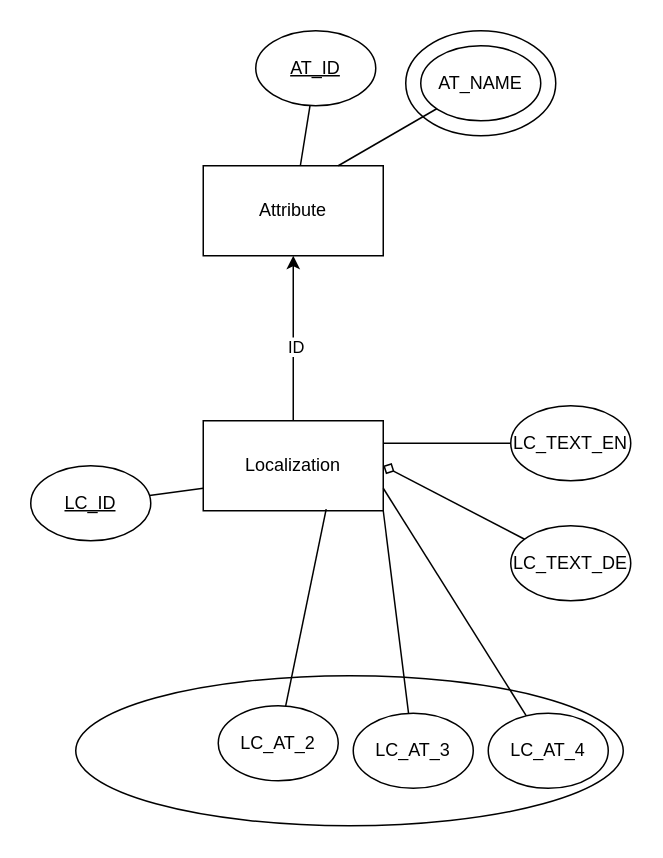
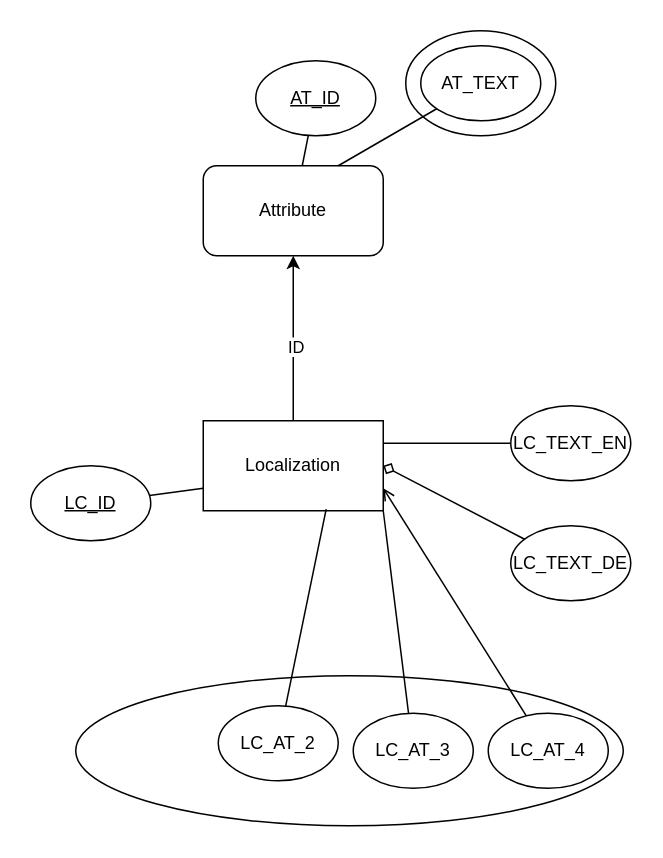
- <mxCell id="21" value="&lt;u&gt;AT_ID&lt;/u&gt;" style="ellipse;whiteSpace=wrap;html=1;" parent="1" vertex="1"><mxGeometry x="170" y="20" width="80" height="50" as="geometry" /></mxCell>
+ <mxCell id="21" value="&lt;u&gt;AT_ID&lt;/u&gt;" style="ellipse;whiteSpace=wrap;html=1;" parent="1" vertex="1"><mxGeometry x="170" y="40" width="80" height="50" as="geometry" /></mxCell>
- <mxCell id="23" value="AT_NAME" style="ellipse;whiteSpace=wrap;html=1;" parent="1" vertex="1"><mxGeometry x="280" y="30" width="80" height="50" as="geometry" /></mxCell>
+ <mxCell id="23" value="AT_TEXT" style="ellipse;whiteSpace=wrap;html=1;" parent="1" vertex="1"><mxGeometry x="280" y="30" width="80" height="50" as="geometry" /></mxCell>
- <mxCell id="4" value="Attribute" style="rounded=0;whiteSpace=wrap;html=1;" parent="1" vertex="1"><mxGeometry x="135" y="110" width="120" height="60" as="geometry" /></mxCell>
+ <mxCell id="4" value="Attribute" style="whiteSpace=wrap;html=1;rounded=1;" parent="1" vertex="1"><mxGeometry x="135" y="110" width="120" height="60" as="geometry" /></mxCell>
- <mxCell id="10" style="rounded=0;orthogonalLoop=1;jettySize=auto;html=1;entryX=1;entryY=0.75;entryDx=0;entryDy=0;endArrow=none;endFill=0;" parent="1" source="11" target="7" edge="1"><mxGeometry relative="1" as="geometry" /></mxCell>
+ <mxCell id="10" style="rounded=0;orthogonalLoop=1;jettySize=auto;html=1;entryX=1;entryY=0.75;entryDx=0;entryDy=0;endArrow=open;endFill=0;" parent="1" source="11" target="7" edge="1"><mxGeometry relative="1" as="geometry" /></mxCell>
